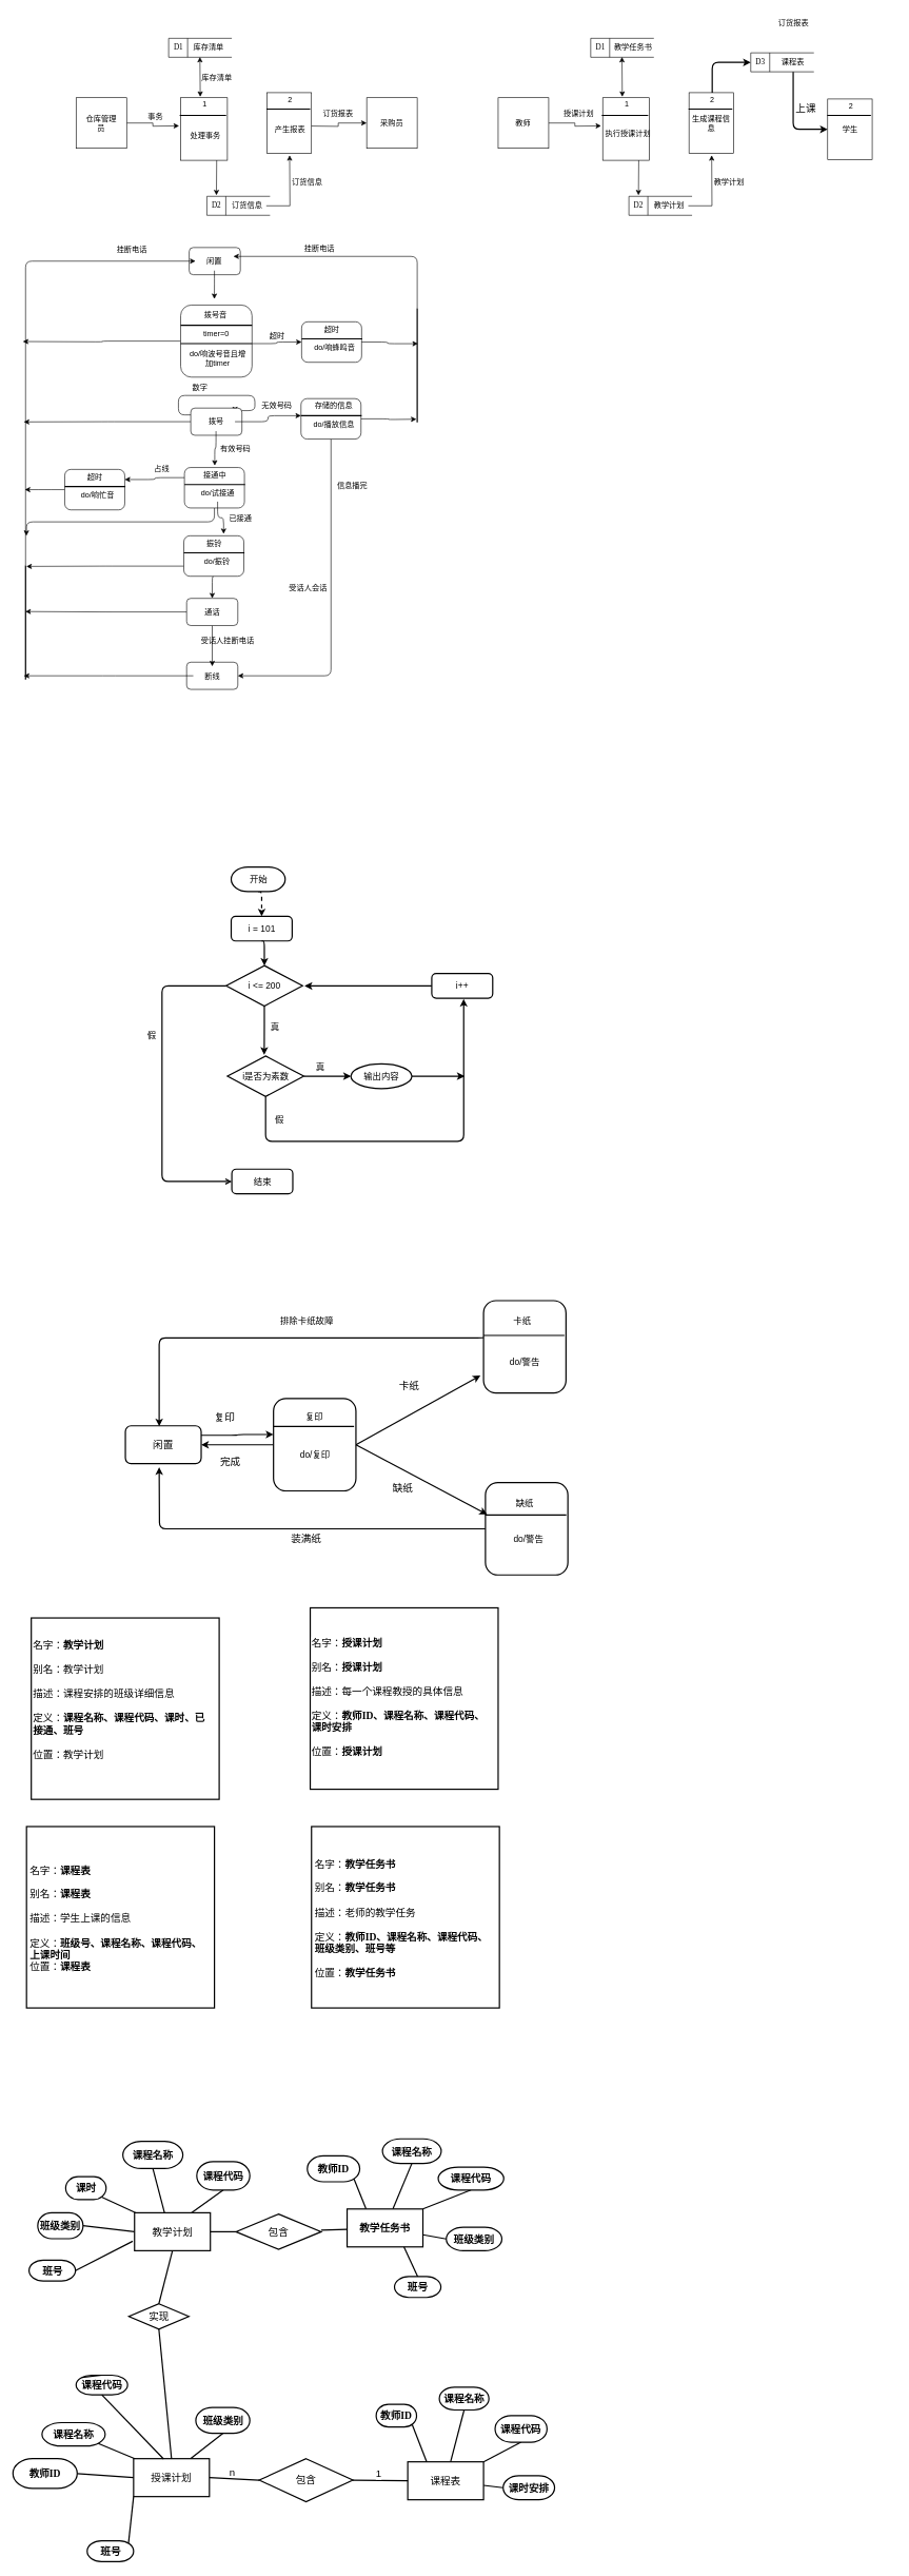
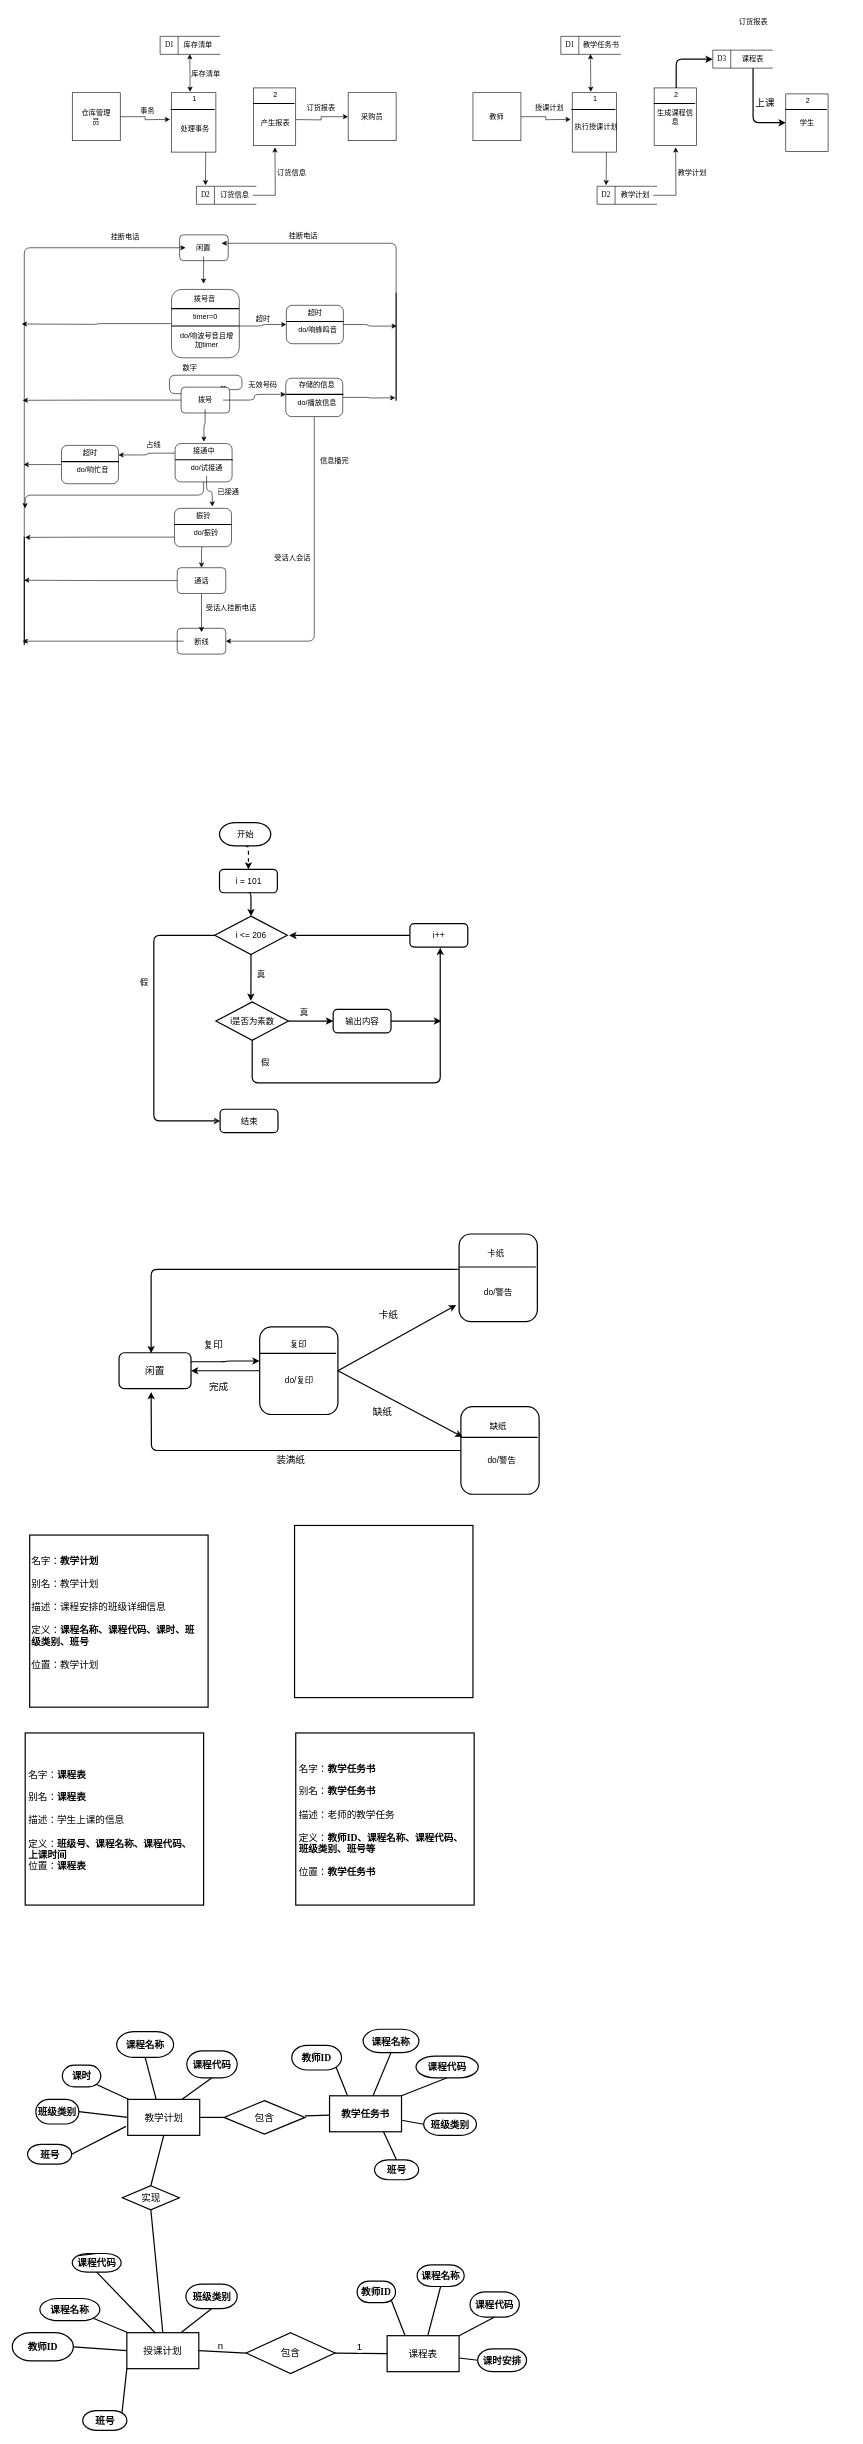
- <mxCell id="84" value="有效号码" style="text;html=1;align=center;verticalAlign=middle;whiteSpace=wrap;rounded=0;" vertex="1" parent="1"><mxGeometry x="335" y="691" width="75" height="34" as="geometry" /></mxCell>
- <mxCell id="87" value="受话人挂断电话" style="text;html=1;align=center;verticalAlign=middle;whiteSpace=wrap;rounded=0;" vertex="1" parent="1"><mxGeometry x="314.5" y="997" width="89.5" height="30" as="geometry" /></mxCell>
+ <mxCell id="87" value="受话人挂断电话" style="text;html=1;align=center;verticalAlign=middle;whiteSpace=wrap;rounded=0;" vertex="1" parent="1"><mxGeometry x="339.5" y="997" width="89.5" height="30" as="geometry" /></mxCell>
- <mxCell id="100" value="&lt;font style=&quot;font-size: 14px;&quot;&gt;i &amp;lt;= 200&lt;/font&gt;" style="strokeWidth=2;html=1;shape=mxgraph.flowchart.decision;whiteSpace=wrap;" vertex="1" parent="1"><mxGeometry x="357.5" y="1526" width="121" height="64" as="geometry" /></mxCell>
+ <mxCell id="100" value="&lt;font style=&quot;font-size: 14px;&quot;&gt;i &amp;lt;= 206&lt;/font&gt;" style="strokeWidth=2;html=1;shape=mxgraph.flowchart.decision;whiteSpace=wrap;" vertex="1" parent="1"><mxGeometry x="357.5" y="1526" width="121" height="64" as="geometry" /></mxCell>
- <mxCell id="103" value="&lt;span style=&quot;font-size: 14px;&quot;&gt;输出内容&lt;/span&gt;" style="ellipse;whiteSpace=wrap;html=1;absoluteArcSize=1;arcSize=14;strokeWidth=2;" vertex="1" parent="1"><mxGeometry x="555" y="1681.5" width="96.5" height="39" as="geometry" /></mxCell>
+ <mxCell id="103" value="&lt;span style=&quot;font-size: 14px;&quot;&gt;输出内容&lt;/span&gt;" style="rounded=1;whiteSpace=wrap;html=1;absoluteArcSize=1;arcSize=14;strokeWidth=2;" vertex="1" parent="1"><mxGeometry x="555" y="1681.5" width="96.5" height="39" as="geometry" /></mxCell>
- <mxCell id="124" value="&lt;font style=&quot;font-size: 14px;&quot;&gt;排除卡纸故障&lt;/font&gt;" style="text;html=1;align=center;verticalAlign=middle;resizable=0;points=[];autosize=1;strokeColor=none;fillColor=none;fontFamily=Helvetica;fontSize=14;fontColor=default;labelBackgroundColor=default;strokeWidth=2;" vertex="1" parent="1"><mxGeometry x="434" y="2073" width="102" height="29" as="geometry" /></mxCell>
- <mxCell id="143" value="名字：&lt;b&gt;&lt;span style=&quot;font-size: 12pt; font-family: 宋体;&quot;&gt;授课计划&lt;/span&gt;&lt;/b&gt;&lt;div&gt;&lt;br&gt;&lt;div&gt;别名：&lt;b&gt;&lt;span style=&quot;font-size: 12pt; font-family: 宋体;&quot;&gt;授课计划&lt;/span&gt;&lt;/b&gt;&lt;/div&gt;&lt;div&gt;&lt;br&gt;&lt;/div&gt;&lt;div&gt;描述：每一个课程教授的具体信息&lt;/div&gt;&lt;div&gt;&lt;br&gt;&lt;/div&gt;&lt;div&gt;定义：&lt;b&gt;&lt;span style=&quot;font-size: 12pt; font-family: 宋体;&quot;&gt;教师&lt;span lang=&quot;EN-US&quot;&gt;ID&lt;/span&gt;、课程名称、课程代码、课时安排&lt;/span&gt;&lt;/b&gt;&lt;/div&gt;&lt;div&gt;&lt;br&gt;&lt;/div&gt;&lt;div&gt;位置：&lt;b&gt;&lt;span style=&quot;font-size: 12pt; font-family: 宋体;&quot;&gt;授课计划&lt;/span&gt;&lt;/b&gt;&lt;br&gt;&lt;div&gt;&lt;div&gt;&lt;br&gt;&lt;/div&gt;&lt;/div&gt;&lt;/div&gt;&lt;/div&gt;" style="text;html=1;align=left;verticalAlign=middle;whiteSpace=wrap;rounded=0;fontFamily=Helvetica;fontSize=16;fontColor=default;labelBackgroundColor=default;" vertex="1" parent="1"><mxGeometry x="490.63" y="2571" width="289" height="244" as="geometry" /></mxCell>
- <mxCell id="140" value="名字：&lt;b&gt;&lt;span style=&quot;font-size: 12pt; font-family: 宋体;&quot;&gt;教学计划&lt;/span&gt;&lt;/b&gt;&lt;div&gt;&lt;br&gt;&lt;div&gt;别名：教学计划&lt;/div&gt;&lt;div&gt;&lt;br&gt;&lt;/div&gt;&lt;div&gt;描述：课程安排的班级详细信息&lt;/div&gt;&lt;div&gt;&lt;br&gt;&lt;/div&gt;&lt;div&gt;定义：&lt;b&gt;&lt;span style=&quot;font-size: 12pt; font-family: 宋体;&quot;&gt;课程名称、课程代码、课时、已接通、班号&lt;/span&gt;&lt;/b&gt;&lt;/div&gt;&lt;div&gt;&lt;br&gt;&lt;/div&gt;&lt;div&gt;位置：教学计划&lt;br&gt;&lt;div&gt;&lt;div&gt;&lt;br&gt;&lt;/div&gt;&lt;/div&gt;&lt;/div&gt;&lt;/div&gt;" style="text;html=1;align=left;verticalAlign=middle;whiteSpace=wrap;rounded=0;fontFamily=Helvetica;fontSize=16;fontColor=default;labelBackgroundColor=default;" vertex="1" parent="1"><mxGeometry x="50" y="2575" width="289" height="244" as="geometry" /></mxCell>
+ <mxCell id="140" value="名字：&lt;b&gt;&lt;span style=&quot;font-size: 12pt; font-family: 宋体;&quot;&gt;教学计划&lt;/span&gt;&lt;/b&gt;&lt;div&gt;&lt;br&gt;&lt;div&gt;别名：教学计划&lt;/div&gt;&lt;div&gt;&lt;br&gt;&lt;/div&gt;&lt;div&gt;描述：课程安排的班级详细信息&lt;/div&gt;&lt;div&gt;&lt;br&gt;&lt;/div&gt;&lt;div&gt;定义：&lt;b&gt;&lt;span style=&quot;font-size: 12pt; font-family: 宋体;&quot;&gt;课程名称、课程代码、课时、班级类别、班号&lt;/span&gt;&lt;/b&gt;&lt;/div&gt;&lt;div&gt;&lt;br&gt;&lt;/div&gt;&lt;div&gt;位置：教学计划&lt;br&gt;&lt;div&gt;&lt;div&gt;&lt;br&gt;&lt;/div&gt;&lt;/div&gt;&lt;/div&gt;&lt;/div&gt;" style="text;html=1;align=left;verticalAlign=middle;whiteSpace=wrap;rounded=0;fontFamily=Helvetica;fontSize=16;fontColor=default;labelBackgroundColor=default;" vertex="1" parent="1"><mxGeometry x="50" y="2575" width="289" height="244" as="geometry" /></mxCell>
